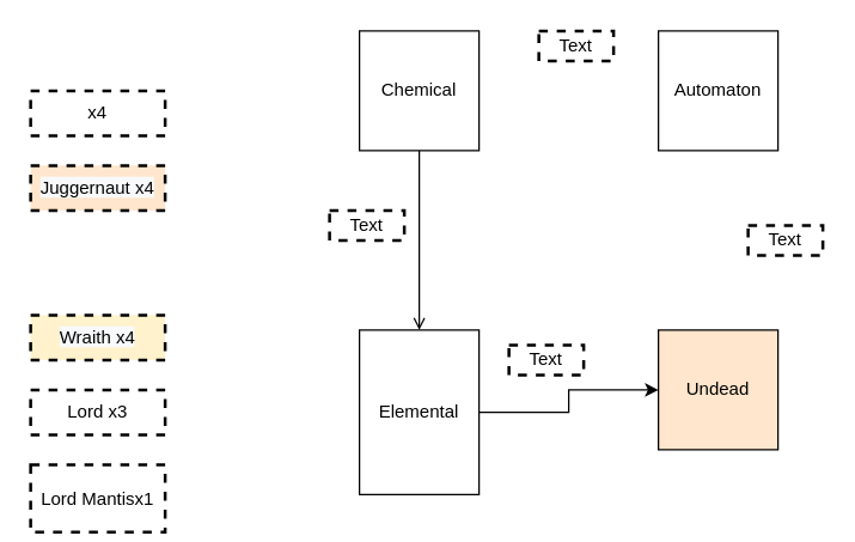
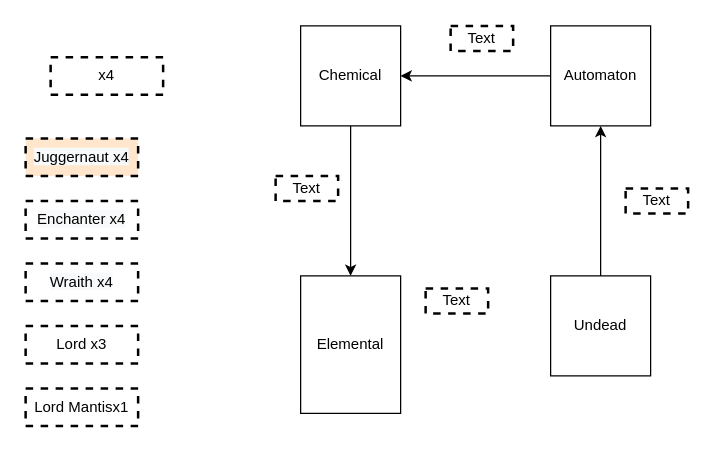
+ <mxCell id="4" style="edgeStyle=orthogonalEdgeStyle;rounded=0;orthogonalLoop=1;jettySize=auto;html=1;entryX=1;entryY=0.5;entryDx=0;entryDy=0;" edge="1" parent="1" source="5" target="3"><mxGeometry relative="1" as="geometry" /></mxCell>
- <mxCell id="19" value="x4" style="rounded=0;whiteSpace=wrap;html=1;dashed=1;strokeColor=#000000;strokeWidth=2;" vertex="1" parent="1"><mxGeometry x="20" y="60" width="90" height="30" as="geometry" /></mxCell>
+ <mxCell id="19" value="x4" style="rounded=0;whiteSpace=wrap;html=1;dashed=1;strokeColor=#000000;strokeWidth=2;" vertex="1" parent="1"><mxGeometry x="40" y="45" width="90" height="30" as="geometry" /></mxCell>
+ <mxCell id="6" style="edgeStyle=orthogonalEdgeStyle;rounded=0;orthogonalLoop=1;jettySize=auto;html=1;entryX=0.5;entryY=1;entryDx=0;entryDy=0;" edge="1" parent="1" source="7" target="5"><mxGeometry relative="1" as="geometry" /></mxCell>
+ <mxCell id="18" value="&lt;span style=&quot;color: rgb(0 , 0 , 0) ; font-family: &amp;#34;helvetica&amp;#34; ; font-size: 12px ; font-style: normal ; font-weight: 400 ; letter-spacing: normal ; text-align: center ; text-indent: 0px ; text-transform: none ; word-spacing: 0px ; background-color: rgb(248 , 249 , 250) ; display: inline ; float: none&quot;&gt;Enchanter x4&lt;/span&gt;" style="rounded=0;whiteSpace=wrap;html=1;dashed=1;strokeColor=#000000;strokeWidth=2;" vertex="1" parent="1"><mxGeometry x="20" y="160" width="90" height="30" as="geometry" /></mxCell>
- <mxCell id="2" style="edgeStyle=orthogonalEdgeStyle;rounded=0;orthogonalLoop=1;jettySize=auto;html=1;endArrow=open;" edge="1" parent="1" source="3" target="9"><mxGeometry relative="1" as="geometry" /></mxCell>
+ <mxCell id="2" style="edgeStyle=orthogonalEdgeStyle;rounded=0;orthogonalLoop=1;jettySize=auto;html=1;" edge="1" parent="1" source="3" target="9"><mxGeometry relative="1" as="geometry" /></mxCell>
- <mxCell id="16" value="&lt;span style=&quot;color: rgb(0 , 0 , 0) ; font-family: &amp;#34;helvetica&amp;#34; ; font-size: 12px ; font-style: normal ; font-weight: 400 ; letter-spacing: normal ; text-align: center ; text-indent: 0px ; text-transform: none ; word-spacing: 0px ; background-color: rgb(248 , 249 , 250) ; display: inline ; float: none&quot;&gt;Wraith x4&lt;/span&gt;" style="rounded=0;whiteSpace=wrap;html=1;dashed=1;strokeColor=#000000;strokeWidth=2;fillColor=#fff2cc;" vertex="1" parent="1"><mxGeometry x="20" y="210" width="90" height="30" as="geometry" /></mxCell>
+ <mxCell id="16" value="&lt;span style=&quot;color: rgb(0 , 0 , 0) ; font-family: &amp;#34;helvetica&amp;#34; ; font-size: 12px ; font-style: normal ; font-weight: 400 ; letter-spacing: normal ; text-align: center ; text-indent: 0px ; text-transform: none ; word-spacing: 0px ; background-color: rgb(248 , 249 , 250) ; display: inline ; float: none&quot;&gt;Wraith x4&lt;/span&gt;" style="rounded=0;whiteSpace=wrap;html=1;dashed=1;strokeColor=#000000;strokeWidth=2;" vertex="1" parent="1"><mxGeometry x="20" y="210" width="90" height="30" as="geometry" /></mxCell>
- <mxCell id="7" value="Undead" style="rounded=0;whiteSpace=wrap;html=1;fillColor=#ffe6cc;" parent="1" vertex="1"><mxGeometry x="440" y="220" width="80" height="80" as="geometry" /></mxCell>
+ <mxCell id="7" value="Undead" style="rounded=0;whiteSpace=wrap;html=1;" parent="1" vertex="1"><mxGeometry x="440" y="220" width="80" height="80" as="geometry" /></mxCell>
- <mxCell id="8" style="edgeStyle=orthogonalEdgeStyle;rounded=0;orthogonalLoop=1;jettySize=auto;html=1;entryX=0;entryY=0.5;entryDx=0;entryDy=0;" edge="1" parent="1" source="9" target="7"><mxGeometry relative="1" as="geometry" /></mxCell>
- <mxCell id="14" value="Lord Mantisx1" style="rounded=0;whiteSpace=wrap;html=1;dashed=1;strokeColor=#000000;strokeWidth=2;" vertex="1" parent="1"><mxGeometry x="20" y="310" width="90" height="45" as="geometry" /></mxCell>
+ <mxCell id="14" value="Lord Mantisx1" style="rounded=0;whiteSpace=wrap;html=1;dashed=1;strokeColor=#000000;strokeWidth=2;" vertex="1" parent="1"><mxGeometry x="20" y="310" width="90" height="30" as="geometry" /></mxCell>
